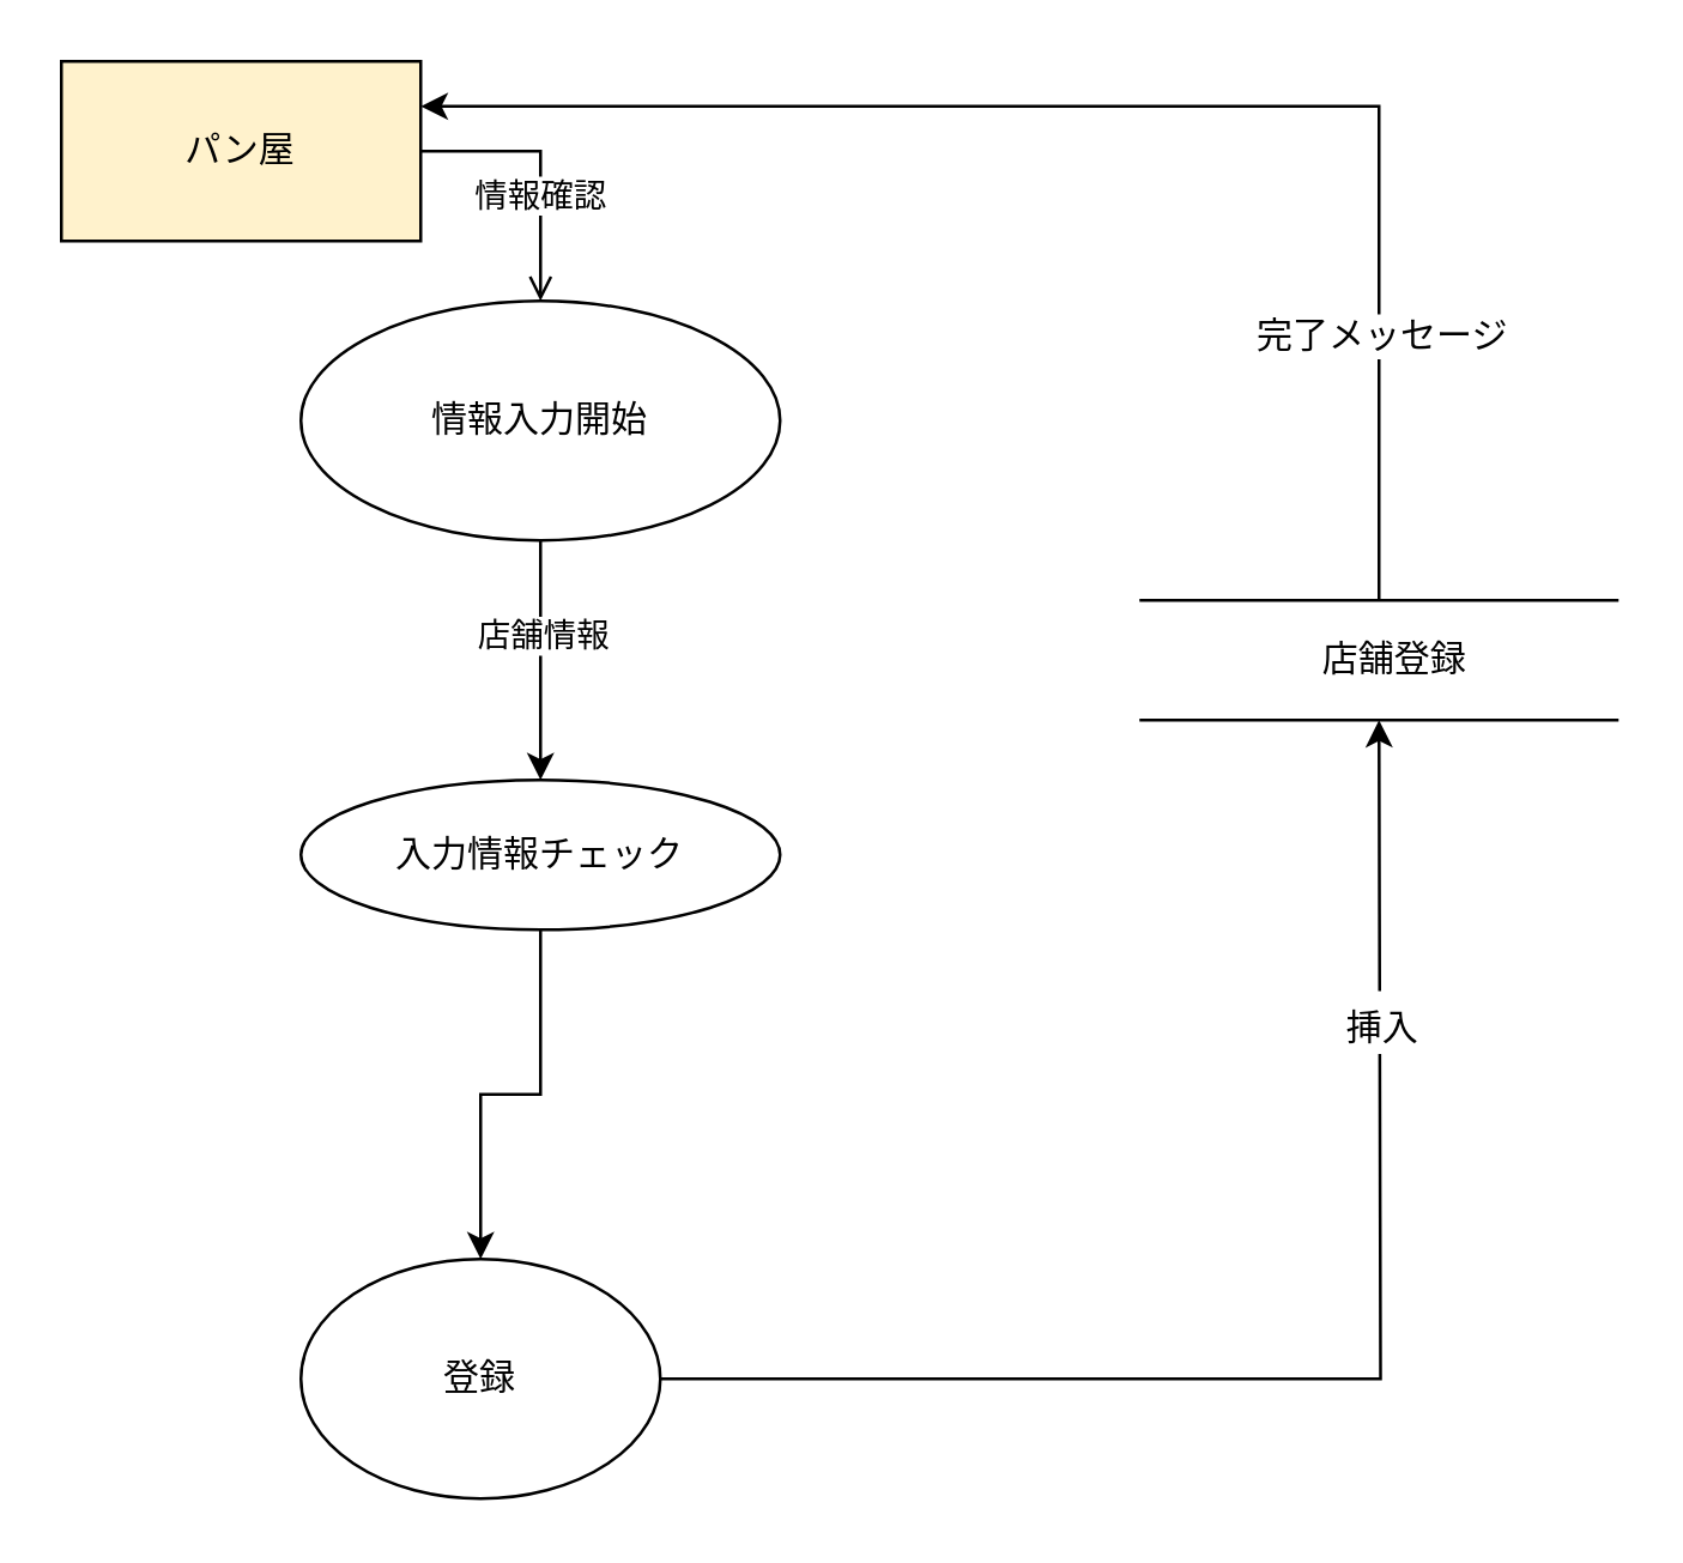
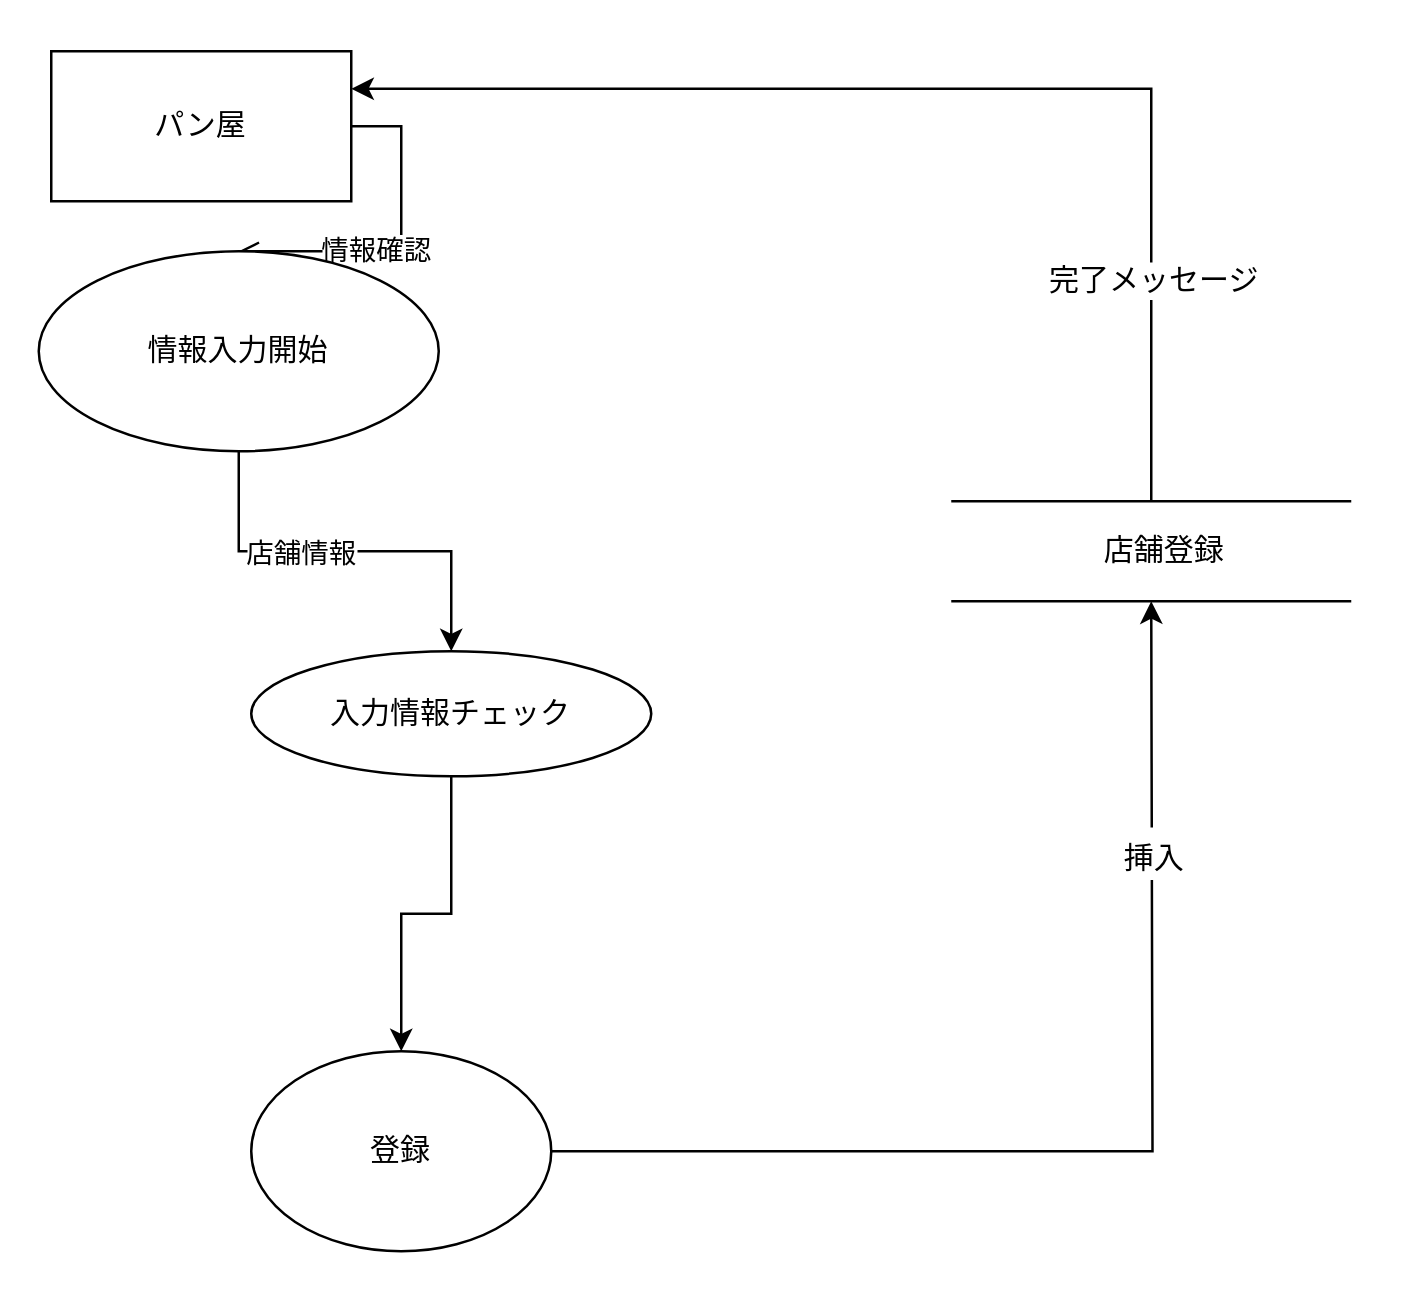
- <mxCell id="4" value="パン屋" style="rounded=0;whiteSpace=wrap;html=1;fillColor=#fff2cc;" vertex="1" parent="1"><mxGeometry x="20" y="20" width="120" height="60" as="geometry" /></mxCell>
+ <mxCell id="4" value="パン屋" style="rounded=0;whiteSpace=wrap;html=1;" vertex="1" parent="1"><mxGeometry x="20" y="20" width="120" height="60" as="geometry" /></mxCell>
- <mxCell id="7" value="情報入力開始" style="ellipse;whiteSpace=wrap;html=1;" vertex="1" parent="1"><mxGeometry x="100" y="100" width="160" height="80" as="geometry" /></mxCell>
+ <mxCell id="7" value="情報入力開始" style="ellipse;whiteSpace=wrap;html=1;" vertex="1" parent="1"><mxGeometry x="15" y="100" width="160" height="80" as="geometry" /></mxCell>
